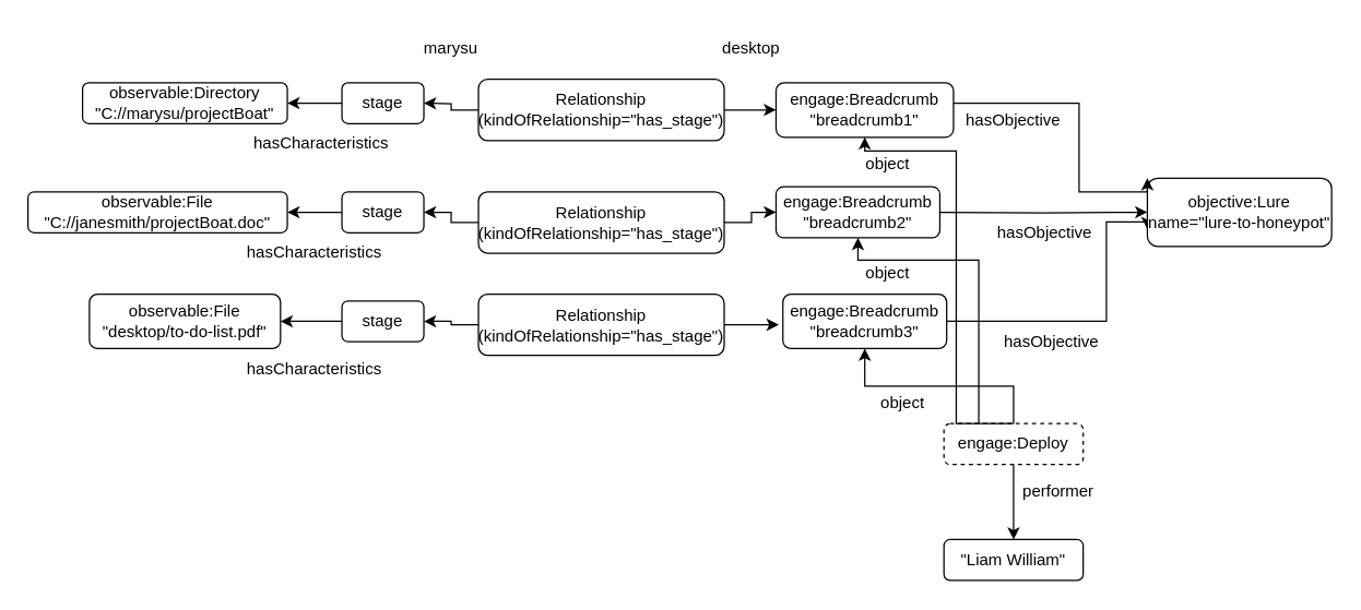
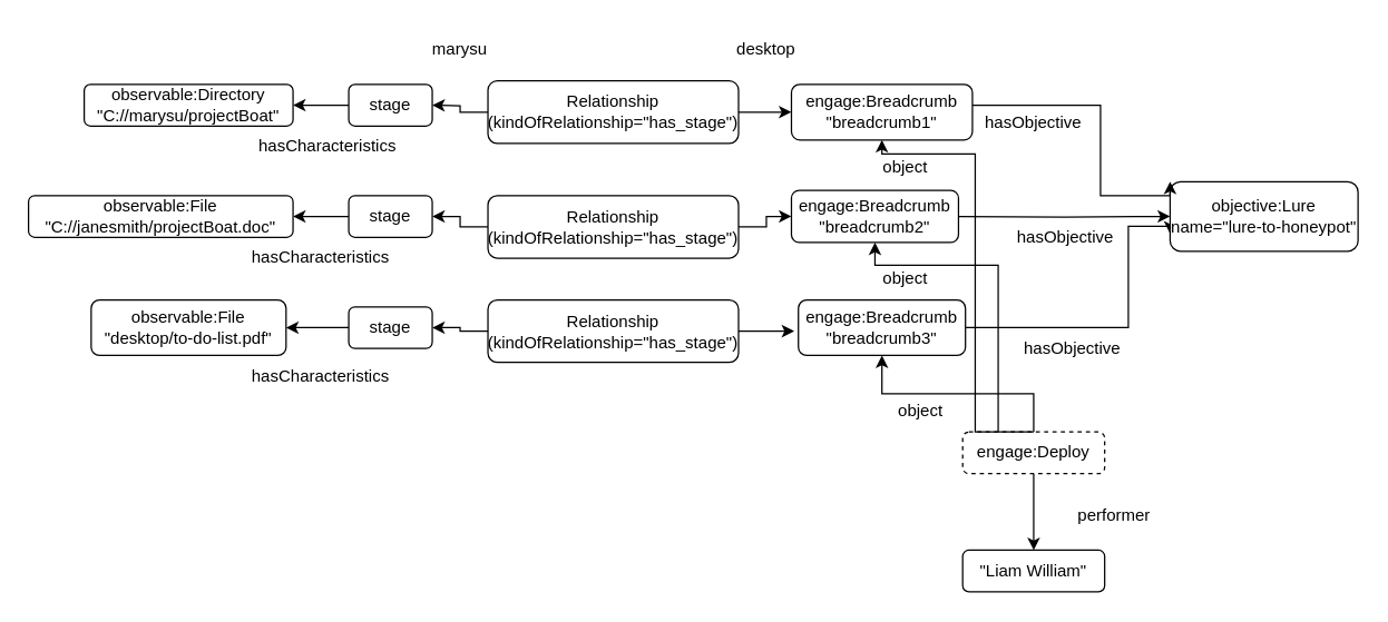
- <mxCell id="39" value="performer" style="text;html=1;strokeColor=none;fillColor=none;align=center;verticalAlign=middle;whiteSpace=wrap;rounded=0;" vertex="1" parent="1"><mxGeometry x="745" y="345" width="60" height="30" as="geometry" /></mxCell>
+ <mxCell id="39" value="performer" style="text;html=1;strokeColor=none;fillColor=none;align=center;verticalAlign=middle;whiteSpace=wrap;rounded=0;" vertex="1" parent="1"><mxGeometry x="770" y="355" width="60" height="30" as="geometry" /></mxCell>
